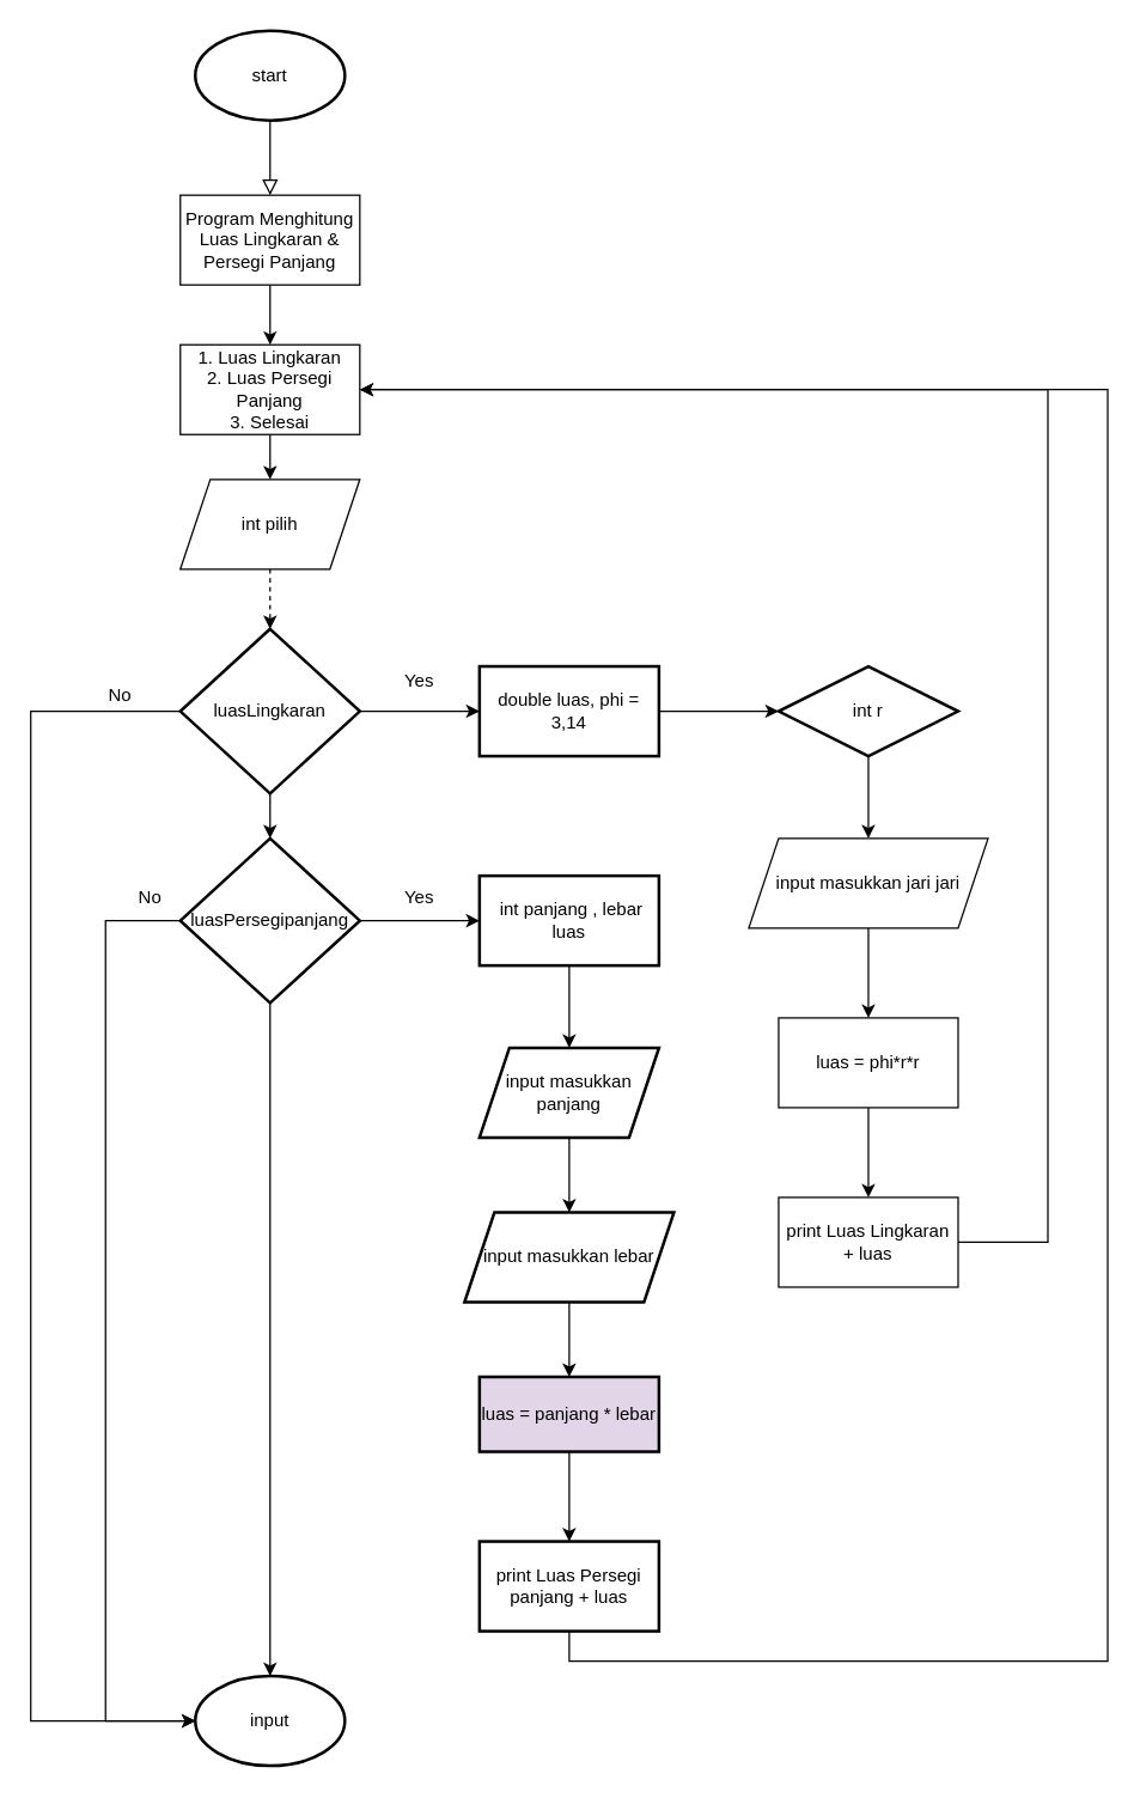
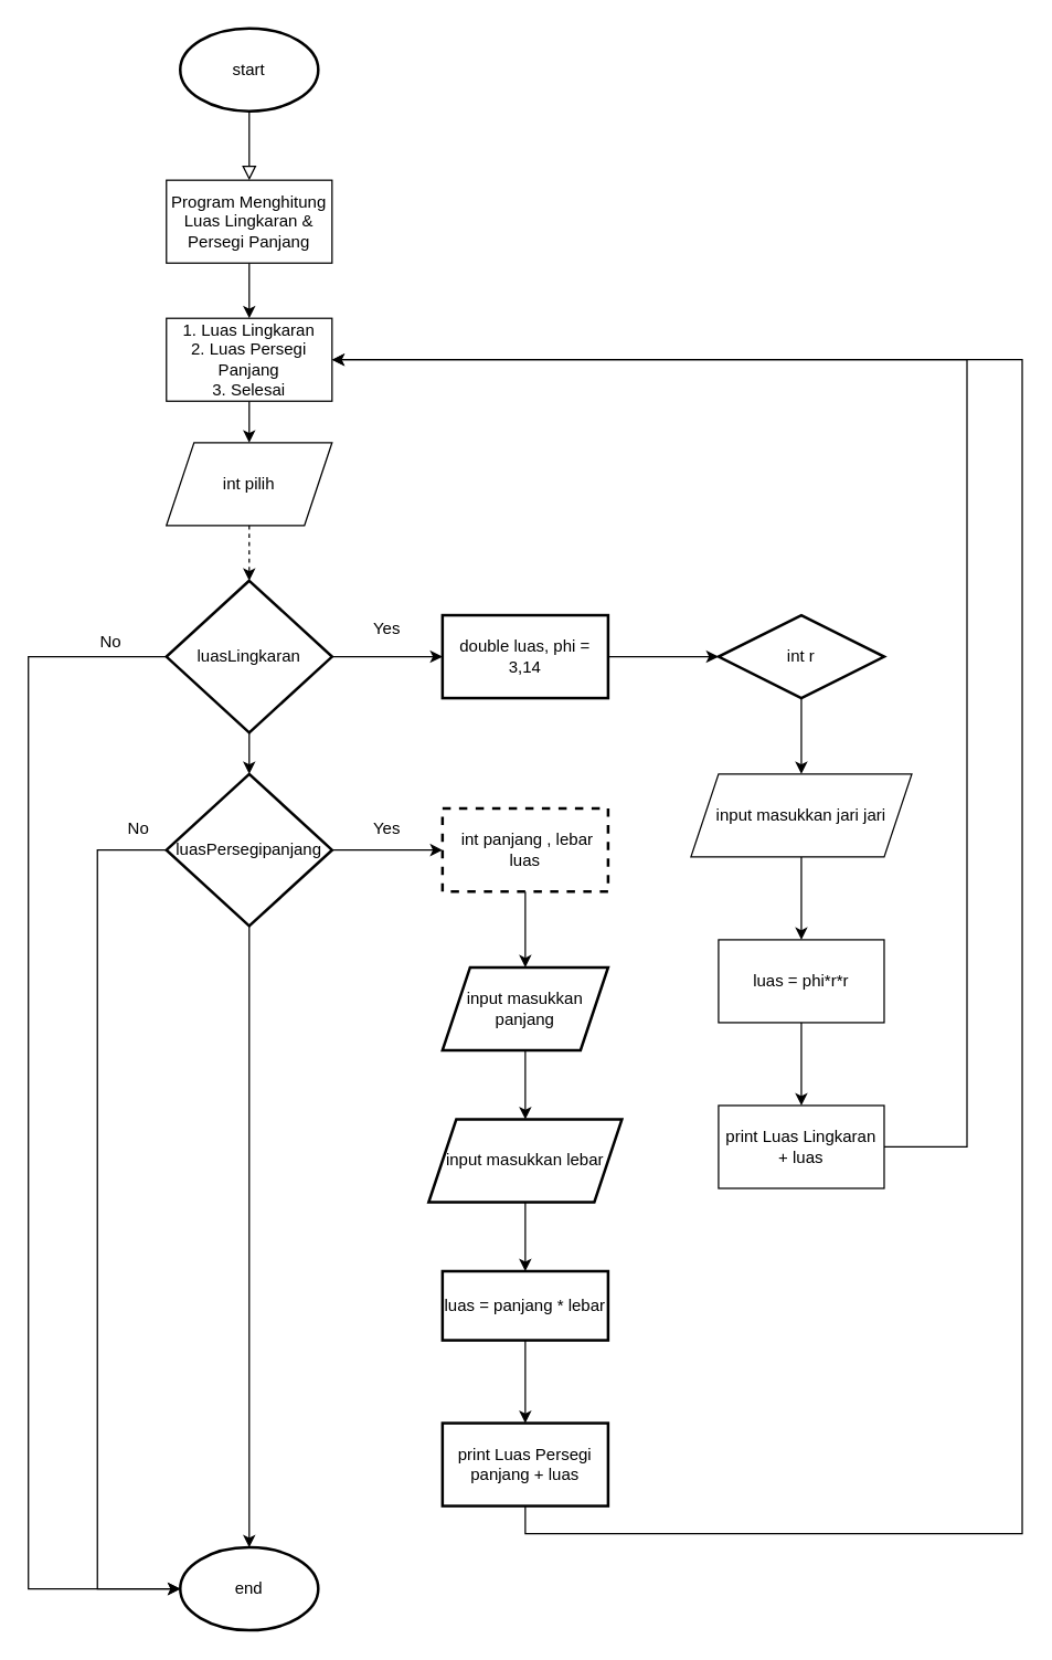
- <mxCell id="30" value="&amp;nbsp;int panjang , lebar luas" style="whiteSpace=wrap;html=1;strokeWidth=2;" vertex="1" parent="1"><mxGeometry x="320" y="585" width="120" height="60" as="geometry" /></mxCell>
+ <mxCell id="30" value="&amp;nbsp;int panjang , lebar luas" style="whiteSpace=wrap;html=1;strokeWidth=2;dashed=1;" vertex="1" parent="1"><mxGeometry x="320" y="585" width="120" height="60" as="geometry" /></mxCell>
- <mxCell id="36" value="luas = panjang * lebar" style="whiteSpace=wrap;html=1;strokeWidth=2;fillColor=#e1d5e7;" vertex="1" parent="1"><mxGeometry x="320" y="920" width="120" height="50" as="geometry" /></mxCell>
+ <mxCell id="36" value="luas = panjang * lebar" style="whiteSpace=wrap;html=1;strokeWidth=2;" vertex="1" parent="1"><mxGeometry x="320" y="920" width="120" height="50" as="geometry" /></mxCell>
- <mxCell id="39" value="input" style="strokeWidth=2;html=1;shape=mxgraph.flowchart.start_1;whiteSpace=wrap;" vertex="1" parent="1"><mxGeometry x="130" y="1120" width="100" height="60" as="geometry" /></mxCell>
+ <mxCell id="39" value="end" style="strokeWidth=2;html=1;shape=mxgraph.flowchart.start_1;whiteSpace=wrap;" vertex="1" parent="1"><mxGeometry x="130" y="1120" width="100" height="60" as="geometry" /></mxCell>
